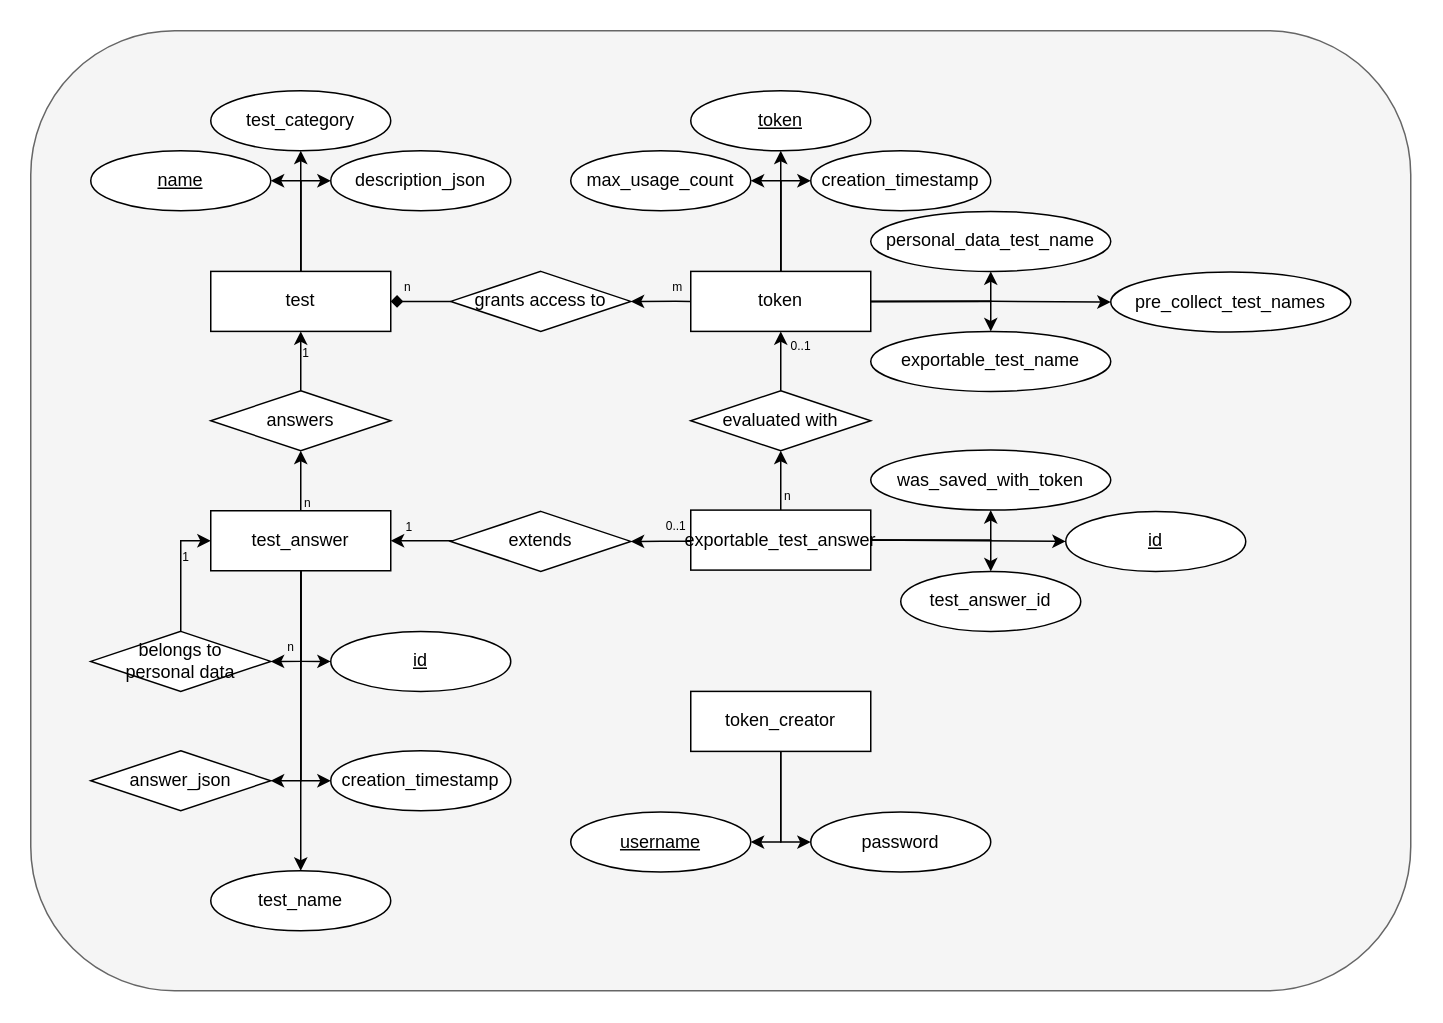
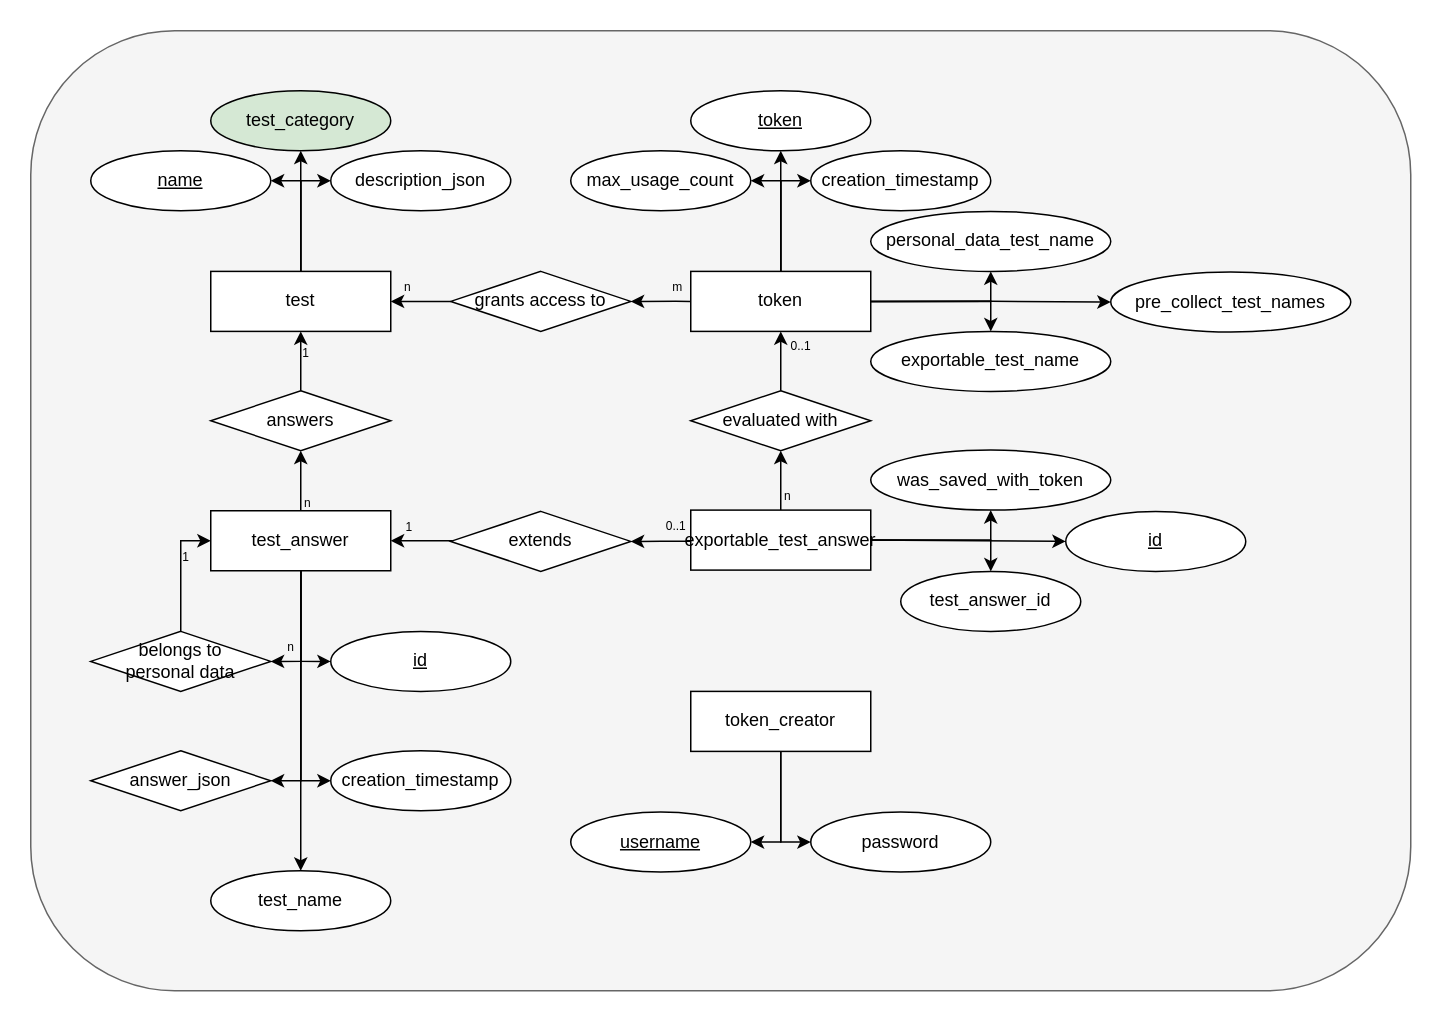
- <mxCell id="25" value="test_category" style="ellipse;whiteSpace=wrap;html=1;" parent="1" vertex="1"><mxGeometry x="140" y="60" width="120" height="40" as="geometry" /></mxCell>
+ <mxCell id="25" value="test_category" style="ellipse;whiteSpace=wrap;html=1;fillColor=#d5e8d4;" parent="1" vertex="1"><mxGeometry x="140" y="60" width="120" height="40" as="geometry" /></mxCell>
- <mxCell id="38" value="" style="edgeStyle=orthogonalEdgeStyle;rounded=0;orthogonalLoop=1;jettySize=auto;html=1;endArrow=diamond;" parent="1" source="37" target="6" edge="1"><mxGeometry relative="1" as="geometry" /></mxCell>
+ <mxCell id="38" value="" style="edgeStyle=orthogonalEdgeStyle;rounded=0;orthogonalLoop=1;jettySize=auto;html=1;" parent="1" source="37" target="6" edge="1"><mxGeometry relative="1" as="geometry" /></mxCell>
